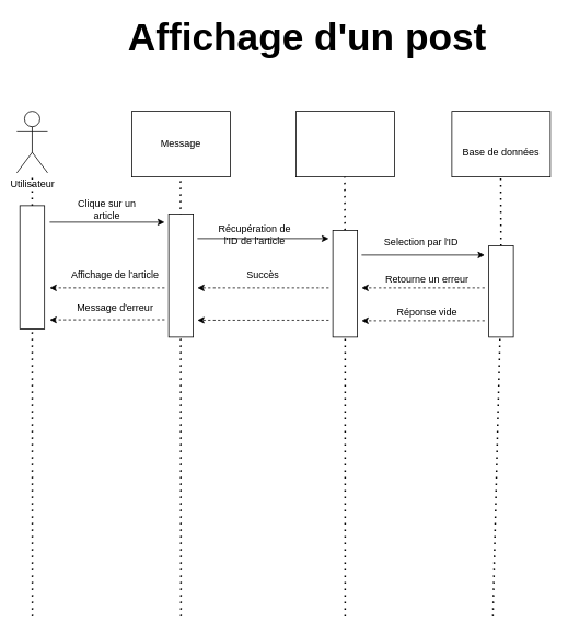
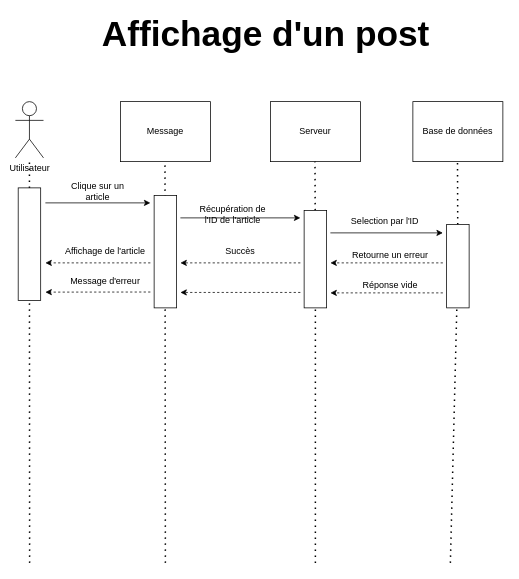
- <mxCell id="2" value="&lt;b&gt;&lt;font style=&quot;font-size: 47px&quot;&gt;Affichage d'un post&lt;/font&gt;&lt;/b&gt;" style="text;html=1;strokeColor=none;fillColor=none;align=center;verticalAlign=middle;whiteSpace=wrap;rounded=0;" parent="1" vertex="1"><mxGeometry x="134" y="20" width="480" height="50" as="geometry" /></mxCell>
+ <mxCell id="2" value="&lt;b&gt;&lt;font style=&quot;font-size: 47px&quot;&gt;Affichage d'un post&lt;/font&gt;&lt;/b&gt;" style="text;html=1;strokeColor=none;fillColor=none;align=center;verticalAlign=middle;whiteSpace=wrap;rounded=0;" parent="1" vertex="1"><mxGeometry x="114" y="20" width="480" height="50" as="geometry" /></mxCell>
+ <mxCell id="9" value="Serveur" style="text;html=1;strokeColor=none;fillColor=none;align=center;verticalAlign=middle;whiteSpace=wrap;rounded=0;" parent="7" vertex="1"><mxGeometry x="10" y="15" width="100" height="50" as="geometry" /></mxCell>
- <mxCell id="12" value="Base de données" style="text;html=1;strokeColor=none;fillColor=none;align=center;verticalAlign=middle;whiteSpace=wrap;rounded=0;" parent="10" vertex="1"><mxGeometry x="10" y="25" width="100" height="50" as="geometry" /></mxCell>
+ <mxCell id="12" value="Base de données" style="text;html=1;strokeColor=none;fillColor=none;align=center;verticalAlign=middle;whiteSpace=wrap;rounded=0;" parent="10" vertex="1"><mxGeometry x="10" y="15" width="100" height="50" as="geometry" /></mxCell>
